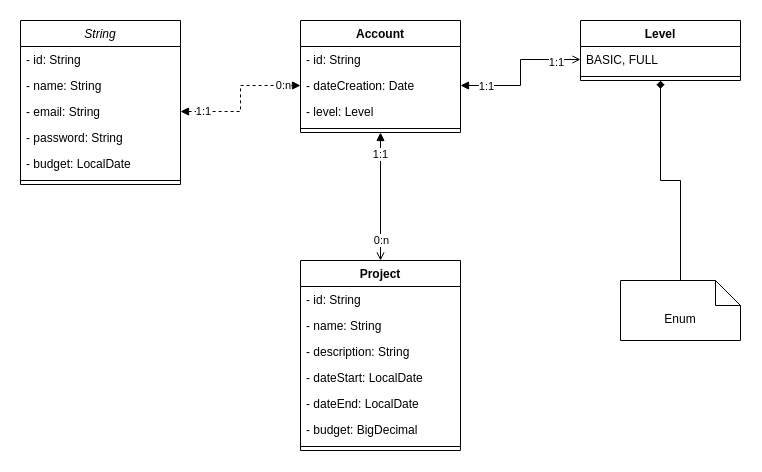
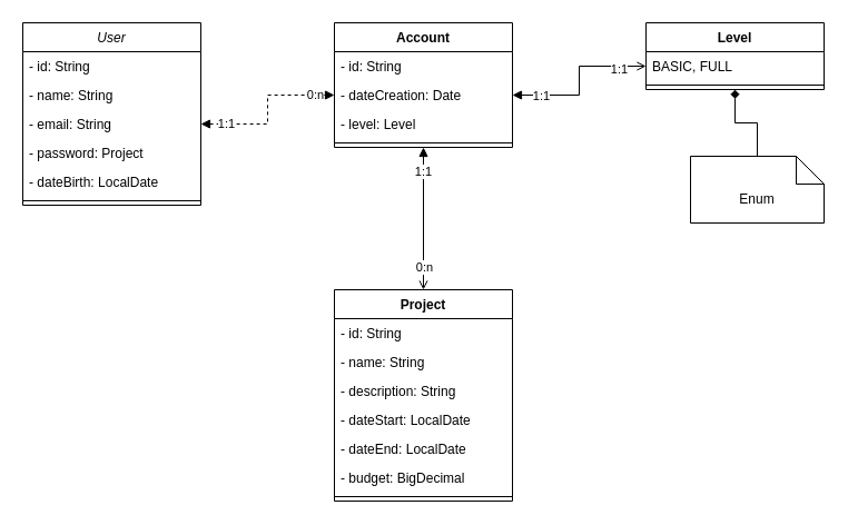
- <mxCell id="2" value="String" style="swimlane;fontStyle=2;align=center;verticalAlign=top;childLayout=stackLayout;horizontal=1;startSize=26;horizontalStack=0;resizeParent=1;resizeLast=0;collapsible=1;marginBottom=0;rounded=0;shadow=0;strokeWidth=1;strokeColor=default;" parent="1" vertex="1"><mxGeometry x="20" y="20" width="160" height="164" as="geometry"><mxRectangle x="230" y="140" width="160" height="26" as="alternateBounds" /></mxGeometry></mxCell>
+ <mxCell id="2" value="User" style="swimlane;fontStyle=2;align=center;verticalAlign=top;childLayout=stackLayout;horizontal=1;startSize=26;horizontalStack=0;resizeParent=1;resizeLast=0;collapsible=1;marginBottom=0;rounded=0;shadow=0;strokeWidth=1;strokeColor=default;" parent="1" vertex="1"><mxGeometry x="20" y="20" width="160" height="164" as="geometry"><mxRectangle x="230" y="140" width="160" height="26" as="alternateBounds" /></mxGeometry></mxCell>
- <mxCell id="6" value="- password: String" style="text;strokeColor=none;fillColor=none;align=left;verticalAlign=top;spacingLeft=4;spacingRight=4;overflow=hidden;rotatable=0;points=[[0,0.5],[1,0.5]];portConstraint=eastwest;whiteSpace=wrap;html=1;" vertex="1" parent="2"><mxGeometry y="104" width="160" height="26" as="geometry" /></mxCell>
+ <mxCell id="6" value="- password: Project" style="text;strokeColor=none;fillColor=none;align=left;verticalAlign=top;spacingLeft=4;spacingRight=4;overflow=hidden;rotatable=0;points=[[0,0.5],[1,0.5]];portConstraint=eastwest;whiteSpace=wrap;html=1;" vertex="1" parent="2"><mxGeometry y="104" width="160" height="26" as="geometry" /></mxCell>
- <mxCell id="7" value="- budget: LocalDate&amp;nbsp;" style="text;strokeColor=none;fillColor=none;align=left;verticalAlign=top;spacingLeft=4;spacingRight=4;overflow=hidden;rotatable=0;points=[[0,0.5],[1,0.5]];portConstraint=eastwest;whiteSpace=wrap;html=1;" vertex="1" parent="2"><mxGeometry y="130" width="160" height="26" as="geometry" /></mxCell>
+ <mxCell id="7" value="- dateBirth: LocalDate&amp;nbsp;" style="text;strokeColor=none;fillColor=none;align=left;verticalAlign=top;spacingLeft=4;spacingRight=4;overflow=hidden;rotatable=0;points=[[0,0.5],[1,0.5]];portConstraint=eastwest;whiteSpace=wrap;html=1;" vertex="1" parent="2"><mxGeometry y="130" width="160" height="26" as="geometry" /></mxCell>
- <mxCell id="18" value="Enum" style="shape=note2;boundedLbl=1;whiteSpace=wrap;html=1;size=25;verticalAlign=top;align=center;" vertex="1" parent="1"><mxGeometry x="620" y="280" width="120" height="60" as="geometry" /></mxCell>
+ <mxCell id="18" value="Enum" style="shape=note2;boundedLbl=1;whiteSpace=wrap;html=1;size=25;verticalAlign=top;align=center;" vertex="1" parent="1"><mxGeometry x="620" y="140" width="120" height="60" as="geometry" /></mxCell>
